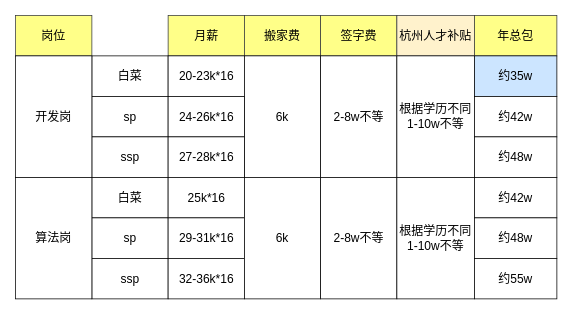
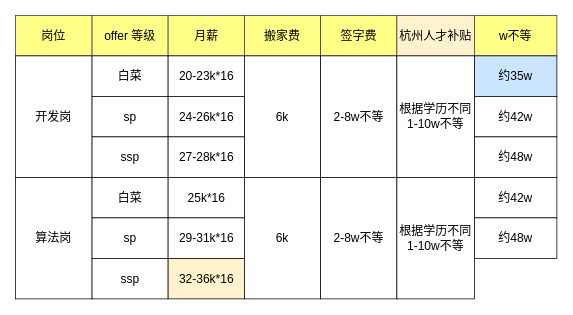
+ <mxCell id="2" value="offer 等级" style="rounded=0;whiteSpace=wrap;html=1;fontSize=16;fillColor=#ffff88;strokeColor=#36393d;" parent="1" vertex="1"><mxGeometry x="122" y="20" width="101.667" height="54" as="geometry" /></mxCell>
- <mxCell id="28" value="年总包" style="rounded=0;whiteSpace=wrap;html=1;fontSize=16;fillColor=#ffff88;strokeColor=#36393d;" vertex="1" parent="1"><mxGeometry x="632" y="20" width="110" height="54" as="geometry" /></mxCell>
+ <mxCell id="28" value="w不等" style="rounded=0;whiteSpace=wrap;html=1;fontSize=16;fillColor=#ffff88;strokeColor=#36393d;" vertex="1" parent="1"><mxGeometry x="632" y="20" width="110" height="54" as="geometry" /></mxCell>
- <mxCell id="21" value="32-36k*16" style="rounded=0;whiteSpace=wrap;html=1;fontSize=16;" parent="1" vertex="1"><mxGeometry x="223.667" y="344" width="101.667" height="54" as="geometry" /></mxCell>
+ <mxCell id="21" value="32-36k*16" style="rounded=0;whiteSpace=wrap;html=1;fontSize=16;fillColor=#fff2cc;" parent="1" vertex="1"><mxGeometry x="223.667" y="344" width="101.667" height="54" as="geometry" /></mxCell>
- <mxCell id="34" value="约55w" style="rounded=0;whiteSpace=wrap;html=1;fontSize=16;" vertex="1" parent="1"><mxGeometry x="632" y="344" width="110" height="54" as="geometry" /></mxCell>
